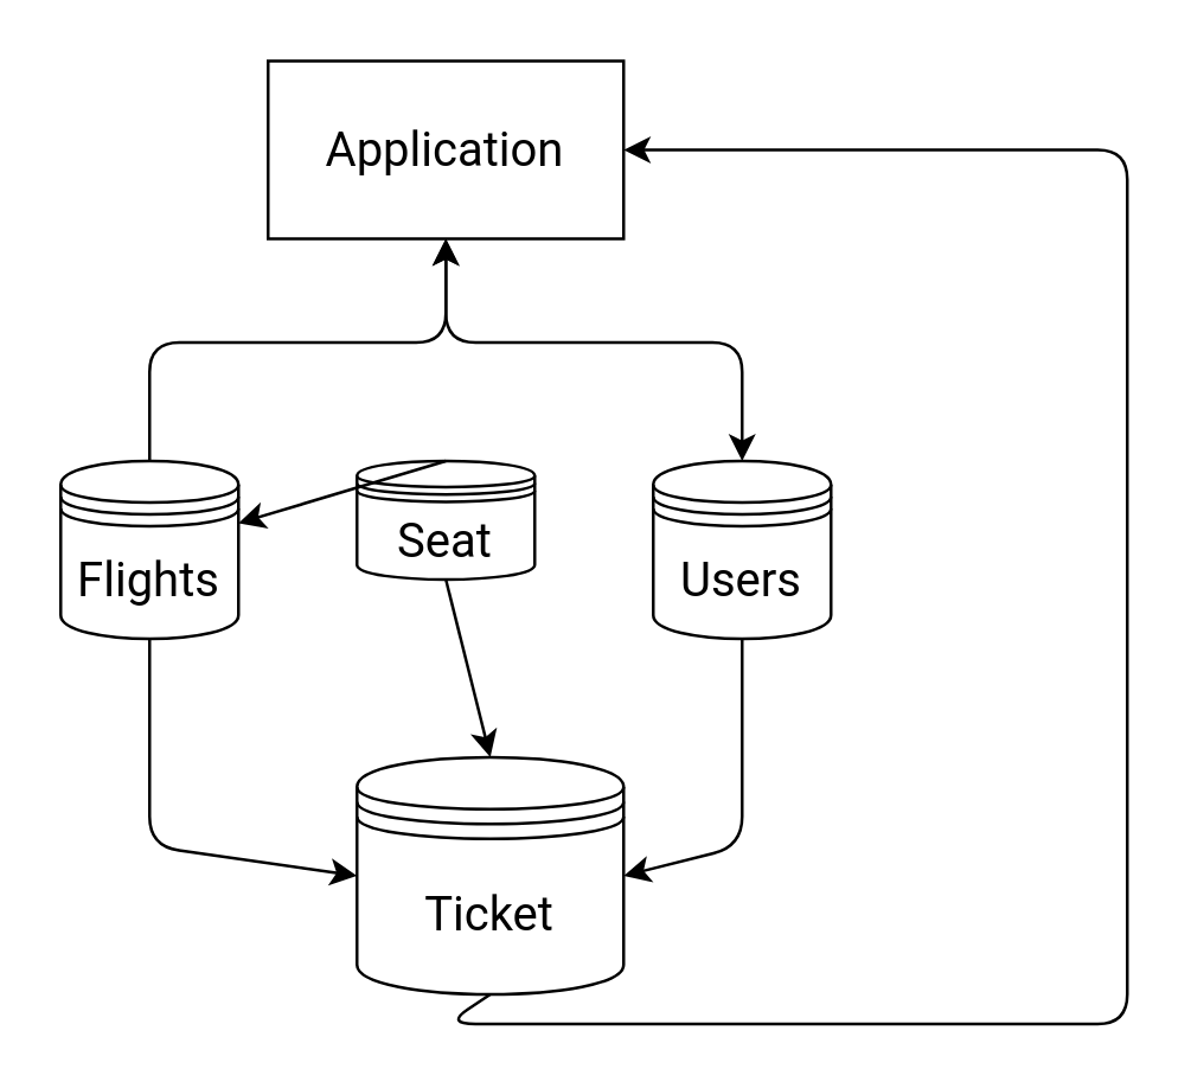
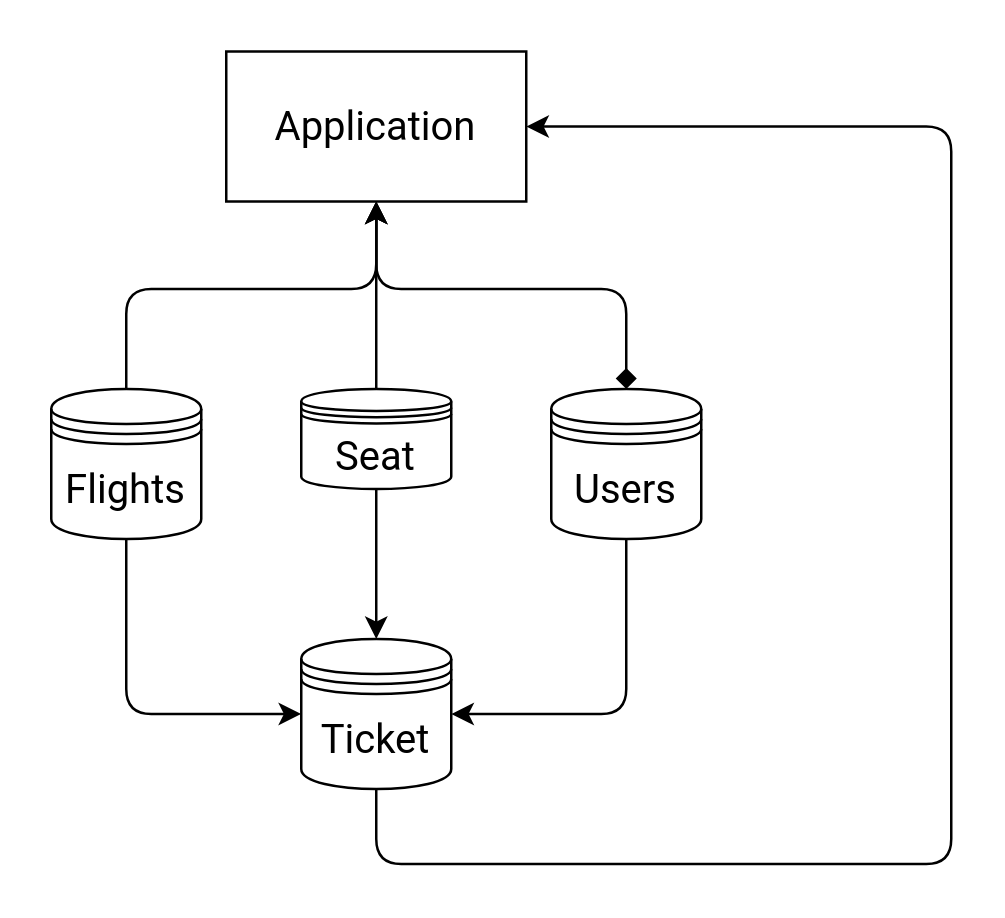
- <mxCell id="7" value="" style="endArrow=classic;startArrow=classic;html=1;exitX=0.5;exitY=1;exitDx=0;exitDy=0;entryX=0.5;entryY=0;entryDx=0;entryDy=0;" edge="1" parent="1" source="2" target="3"><mxGeometry width="50" height="50" relative="1" as="geometry"><mxPoint x="140" y="225" as="sourcePoint" /><mxPoint x="190" y="175" as="targetPoint" /><Array as="points"><mxPoint x="150" y="115" /><mxPoint x="250" y="115" /></Array></mxGeometry></mxCell>
+ <mxCell id="7" value="" style="endArrow=diamond;startArrow=classic;html=1;exitX=0.5;exitY=1;exitDx=0;exitDy=0;entryX=0.5;entryY=0;entryDx=0;entryDy=0;" edge="1" parent="1" source="2" target="3"><mxGeometry width="50" height="50" relative="1" as="geometry"><mxPoint x="140" y="225" as="sourcePoint" /><mxPoint x="190" y="175" as="targetPoint" /><Array as="points"><mxPoint x="150" y="115" /><mxPoint x="250" y="115" /></Array></mxGeometry></mxCell>
- <mxCell id="8" value="" style="endArrow=classic;html=1;exitX=0.5;exitY=0;exitDx=0;exitDy=0;" edge="1" parent="1" source="5" target="6"><mxGeometry width="50" height="50" relative="1" as="geometry"><mxPoint x="140" y="225" as="sourcePoint" /><mxPoint x="100" y="105" as="targetPoint" /></mxGeometry></mxCell>
+ <mxCell id="8" value="" style="endArrow=classic;html=1;exitX=0.5;exitY=0;exitDx=0;exitDy=0;entryX=0.5;entryY=1;entryDx=0;entryDy=0;" edge="1" parent="1" source="5" target="2"><mxGeometry width="50" height="50" relative="1" as="geometry"><mxPoint x="140" y="225" as="sourcePoint" /><mxPoint x="100" y="105" as="targetPoint" /></mxGeometry></mxCell>
- <mxCell id="4" value="&lt;font style=&quot;font-size: 16px&quot; face=&quot;Roboto&quot; data-font-src=&quot;https://fonts.googleapis.com/css?family=Roboto&quot;&gt;Ticket&lt;/font&gt;" style="shape=datastore;whiteSpace=wrap;html=1;" vertex="1" parent="1"><mxGeometry x="120" y="255" width="90" height="80" as="geometry" /></mxCell>
+ <mxCell id="4" value="&lt;font style=&quot;font-size: 16px&quot; face=&quot;Roboto&quot; data-font-src=&quot;https://fonts.googleapis.com/css?family=Roboto&quot;&gt;Ticket&lt;/font&gt;" style="shape=datastore;whiteSpace=wrap;html=1;" vertex="1" parent="1"><mxGeometry x="120" y="255" width="60" height="60" as="geometry" /></mxCell>
